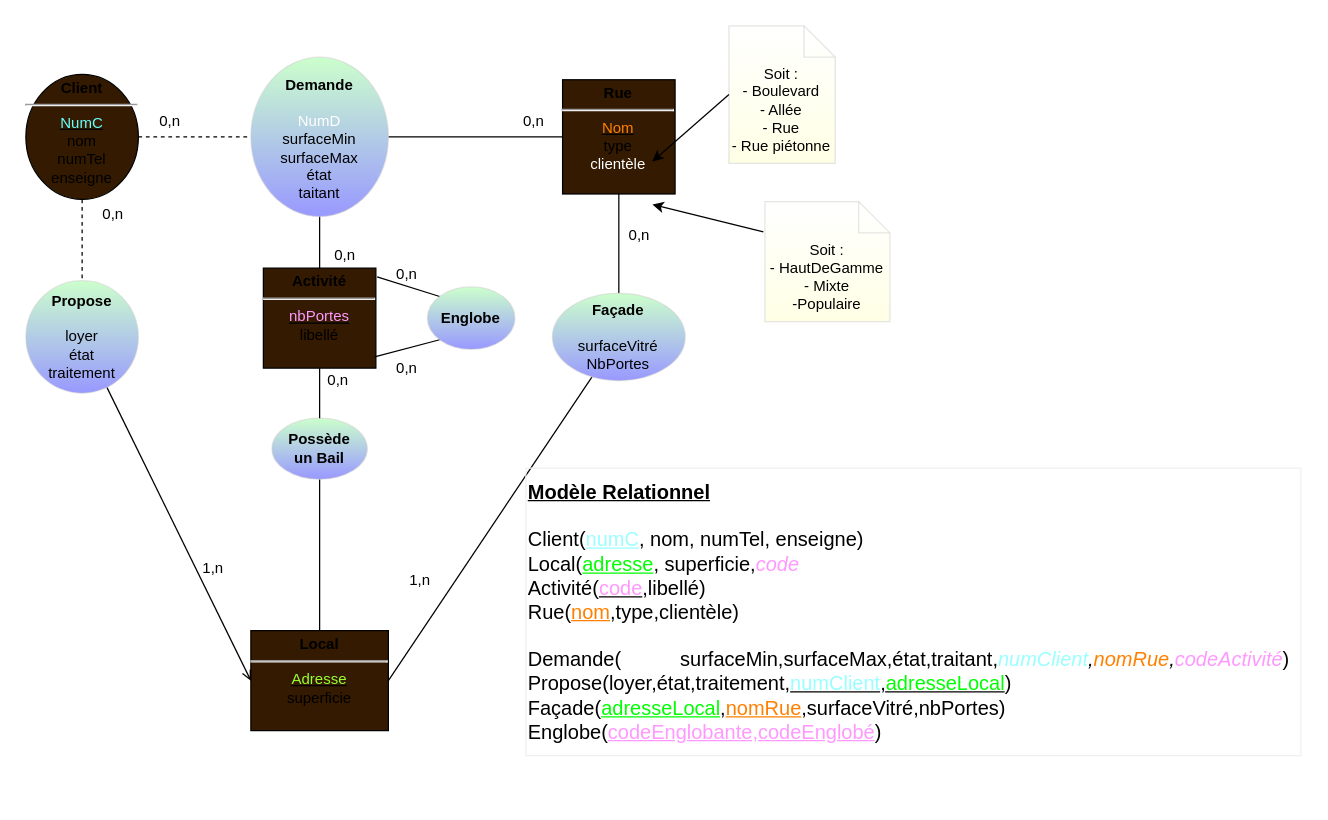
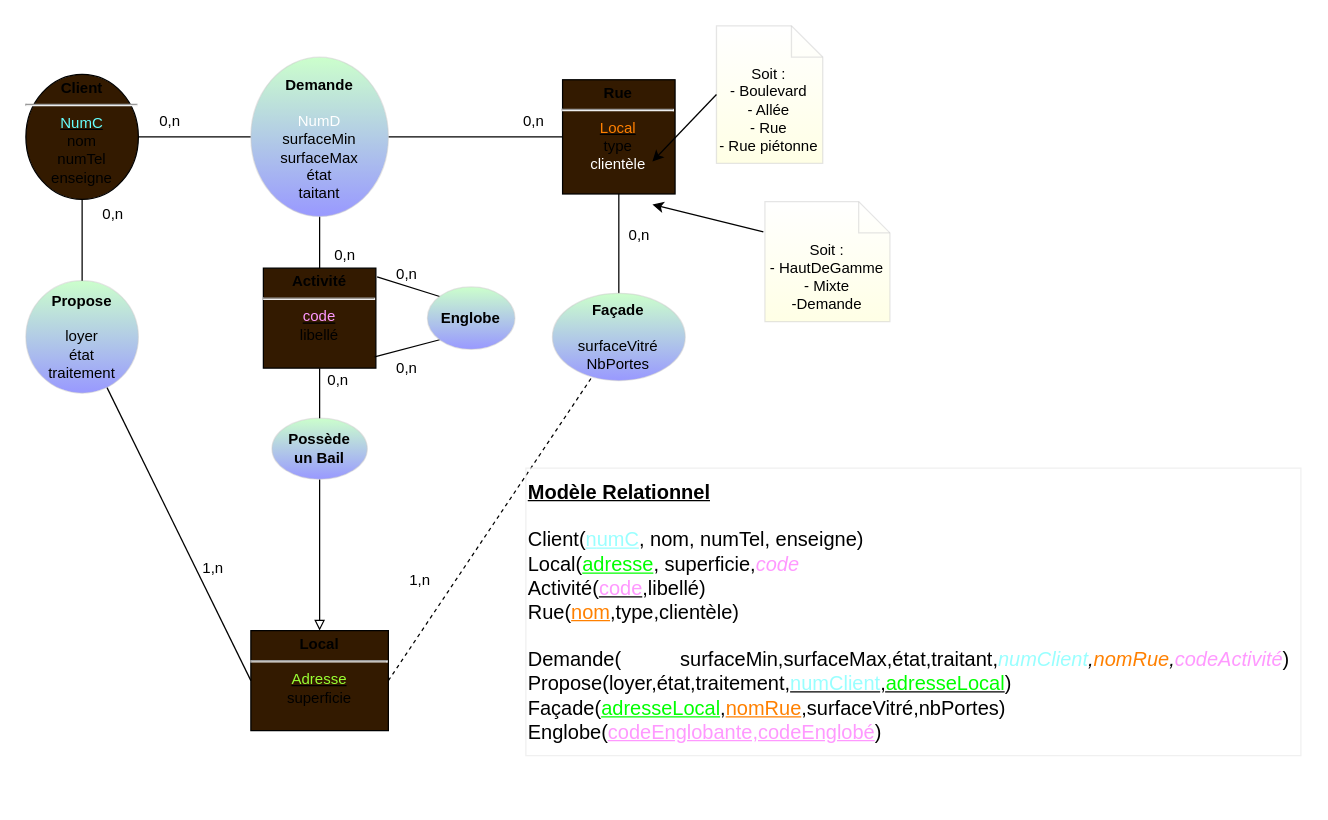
- <mxCell id="8" value="Soit :&lt;br&gt;- Boulevard&lt;br&gt;- Allée&lt;br&gt;- Rue&lt;br&gt;- Rue piétonne" style="shape=note2;boundedLbl=1;whiteSpace=wrap;html=1;size=25;verticalAlign=top;align=center;strokeColor=#CCCCCC;opacity=50;gradientColor=#FFFFCC;" parent="1" vertex="1"><mxGeometry x="582.48" y="20.11" width="85" height="110" as="geometry" /></mxCell>
+ <mxCell id="8" value="Soit :&lt;br&gt;- Boulevard&lt;br&gt;- Allée&lt;br&gt;- Rue&lt;br&gt;- Rue piétonne" style="shape=note2;boundedLbl=1;whiteSpace=wrap;html=1;size=25;verticalAlign=top;align=center;strokeColor=#CCCCCC;opacity=50;gradientColor=#FFFFCC;" parent="1" vertex="1"><mxGeometry x="572.48" y="20.11" width="85" height="110" as="geometry" /></mxCell>
- <mxCell id="5" value="&lt;p style=&quot;margin: 4px 0px 0px&quot;&gt;&lt;b&gt;Rue&lt;/b&gt;&lt;/p&gt;&lt;hr&gt;&lt;span&gt;&lt;u&gt;&lt;font color=&quot;#ff8000&quot;&gt;Nom&lt;/font&gt;&lt;/u&gt;&lt;/span&gt;&lt;span&gt;&lt;br&gt;&lt;/span&gt;&lt;span&gt;&lt;div&gt;type&lt;/div&gt;&lt;div&gt;&lt;font color=&quot;#ffffff&quot;&gt;clientèle&lt;/font&gt;&lt;/div&gt;&lt;/span&gt;" style="verticalAlign=top;align=center;overflow=fill;fontSize=12;fontFamily=Helvetica;html=1;fillColor=#331A00;" parent="1" vertex="1"><mxGeometry x="449.36" y="63.3" width="90" height="91.39" as="geometry" /></mxCell>
+ <mxCell id="5" value="&lt;p style=&quot;margin: 4px 0px 0px&quot;&gt;&lt;b&gt;Rue&lt;/b&gt;&lt;/p&gt;&lt;hr&gt;&lt;span&gt;&lt;u&gt;&lt;font color=&quot;#ff8000&quot;&gt;Local&lt;/font&gt;&lt;/u&gt;&lt;/span&gt;&lt;span&gt;&lt;br&gt;&lt;/span&gt;&lt;span&gt;&lt;div&gt;type&lt;/div&gt;&lt;div&gt;&lt;font color=&quot;#ffffff&quot;&gt;clientèle&lt;/font&gt;&lt;/div&gt;&lt;/span&gt;" style="verticalAlign=top;align=center;overflow=fill;fontSize=12;fontFamily=Helvetica;html=1;fillColor=#331A00;" parent="1" vertex="1"><mxGeometry x="449.36" y="63.3" width="90" height="91.39" as="geometry" /></mxCell>
- <mxCell id="2" style="edgeStyle=none;html=1;exitX=1;exitY=0.5;exitDx=0;exitDy=0;entryX=0;entryY=0.5;entryDx=0;entryDy=0;endArrow=none;endFill=0;dashed=1;" parent="1" source="3" target="27" edge="1"><mxGeometry relative="1" as="geometry" /></mxCell>
+ <mxCell id="2" style="edgeStyle=none;html=1;exitX=1;exitY=0.5;exitDx=0;exitDy=0;entryX=0;entryY=0.5;entryDx=0;entryDy=0;endArrow=none;endFill=0;" parent="1" source="3" target="27" edge="1"><mxGeometry relative="1" as="geometry" /></mxCell>
- <mxCell id="29" value="" style="rounded=1;orthogonalLoop=1;jettySize=auto;html=1;exitX=0.5;exitY=1;exitDx=0;exitDy=0;endArrow=none;endFill=0;dashed=1;" parent="1" source="3" target="28" edge="1"><mxGeometry relative="1" as="geometry"><mxPoint x="100" y="319" as="sourcePoint" /><mxPoint x="320.24" y="384" as="targetPoint" /></mxGeometry></mxCell>
+ <mxCell id="29" value="" style="rounded=1;orthogonalLoop=1;jettySize=auto;html=1;exitX=0.5;exitY=1;exitDx=0;exitDy=0;endArrow=none;endFill=0;" parent="1" source="3" target="28" edge="1"><mxGeometry relative="1" as="geometry"><mxPoint x="100" y="319" as="sourcePoint" /><mxPoint x="320.24" y="384" as="targetPoint" /></mxGeometry></mxCell>
- <mxCell id="6" value="Soit :&lt;br&gt;- HautDeGamme&lt;br&gt;- Mixte&lt;br&gt;-Populaire" style="shape=note2;boundedLbl=1;whiteSpace=wrap;html=1;size=25;verticalAlign=top;align=center;strokeColor=#CCCCCC;opacity=50;gradientColor=#FFFFCC;" parent="1" vertex="1"><mxGeometry x="611.24" y="160.84" width="100" height="96" as="geometry" /></mxCell>
+ <mxCell id="6" value="Soit :&lt;br&gt;- HautDeGamme&lt;br&gt;- Mixte&lt;br&gt;-Demande" style="shape=note2;boundedLbl=1;whiteSpace=wrap;html=1;size=25;verticalAlign=top;align=center;strokeColor=#CCCCCC;opacity=50;gradientColor=#FFFFCC;" parent="1" vertex="1"><mxGeometry x="611.24" y="160.84" width="100" height="96" as="geometry" /></mxCell>
- <mxCell id="11" value="&lt;p style=&quot;margin: 4px 0px 0px&quot;&gt;&lt;b&gt;Activité&lt;/b&gt;&lt;/p&gt;&lt;hr&gt;&lt;span&gt;&lt;div&gt;&lt;span&gt;&lt;u&gt;&lt;font color=&quot;#ff99ff&quot;&gt;nbPortes&lt;/font&gt;&lt;/u&gt;&lt;/span&gt;&lt;/div&gt;&lt;/span&gt;&lt;span&gt;libellé&lt;br&gt;&lt;/span&gt;&lt;span&gt;&lt;div&gt;&lt;br&gt;&lt;/div&gt;&lt;/span&gt;" style="verticalAlign=top;align=center;overflow=fill;fontSize=12;fontFamily=Helvetica;html=1;fillColor=#331A00;" parent="1" vertex="1"><mxGeometry x="210" y="214" width="90" height="80" as="geometry" /></mxCell>
+ <mxCell id="11" value="&lt;p style=&quot;margin: 4px 0px 0px&quot;&gt;&lt;b&gt;Activité&lt;/b&gt;&lt;/p&gt;&lt;hr&gt;&lt;span&gt;&lt;div&gt;&lt;span&gt;&lt;u&gt;&lt;font color=&quot;#ff99ff&quot;&gt;code&lt;/font&gt;&lt;/u&gt;&lt;/span&gt;&lt;/div&gt;&lt;/span&gt;&lt;span&gt;libellé&lt;br&gt;&lt;/span&gt;&lt;span&gt;&lt;div&gt;&lt;br&gt;&lt;/div&gt;&lt;/span&gt;" style="verticalAlign=top;align=center;overflow=fill;fontSize=12;fontFamily=Helvetica;html=1;fillColor=#331A00;" parent="1" vertex="1"><mxGeometry x="210" y="214" width="90" height="80" as="geometry" /></mxCell>
- <mxCell id="30" value="" style="rounded=0;orthogonalLoop=1;jettySize=auto;html=1;exitX=1;exitY=0.5;exitDx=0;exitDy=0;endArrow=none;endFill=0;" parent="1" source="4" target="31" edge="1"><mxGeometry relative="1" as="geometry"><mxPoint x="350.24" y="384" as="sourcePoint" /><mxPoint x="392.632" y="362.702" as="targetPoint" /></mxGeometry></mxCell>
+ <mxCell id="30" value="" style="rounded=0;orthogonalLoop=1;jettySize=auto;html=1;exitX=1;exitY=0.5;exitDx=0;exitDy=0;endArrow=none;endFill=0;dashed=1;" parent="1" source="4" target="31" edge="1"><mxGeometry relative="1" as="geometry"><mxPoint x="350.24" y="384" as="sourcePoint" /><mxPoint x="392.632" y="362.702" as="targetPoint" /></mxGeometry></mxCell>
- <mxCell id="16" style="rounded=0;orthogonalLoop=1;jettySize=auto;html=1;endArrow=none;endFill=0;startArrow=none;" parent="1" source="32" target="4" edge="1"><mxGeometry relative="1" as="geometry"><mxPoint x="466.24" y="681.75" as="sourcePoint" /><mxPoint x="598.98" y="504" as="targetPoint" /></mxGeometry></mxCell>
+ <mxCell id="16" style="rounded=0;orthogonalLoop=1;jettySize=auto;html=1;endArrow=block;endFill=0;startArrow=none;" parent="1" source="32" target="4" edge="1"><mxGeometry relative="1" as="geometry"><mxPoint x="466.24" y="681.75" as="sourcePoint" /><mxPoint x="598.98" y="504" as="targetPoint" /></mxGeometry></mxCell>
- <mxCell id="12" style="rounded=0;orthogonalLoop=1;jettySize=auto;html=1;entryX=0;entryY=0.5;entryDx=0;entryDy=0;endArrow=open;endFill=0;startArrow=none;" parent="1" source="28" target="4" edge="1"><mxGeometry relative="1" as="geometry"><mxPoint x="50" y="421.5" as="sourcePoint" /><mxPoint x="210" y="334" as="targetPoint" /></mxGeometry></mxCell>
+ <mxCell id="12" style="rounded=0;orthogonalLoop=1;jettySize=auto;html=1;entryX=0;entryY=0.5;entryDx=0;entryDy=0;endArrow=none;endFill=0;startArrow=none;" parent="1" source="28" target="4" edge="1"><mxGeometry relative="1" as="geometry"><mxPoint x="50" y="421.5" as="sourcePoint" /><mxPoint x="210" y="334" as="targetPoint" /></mxGeometry></mxCell>
